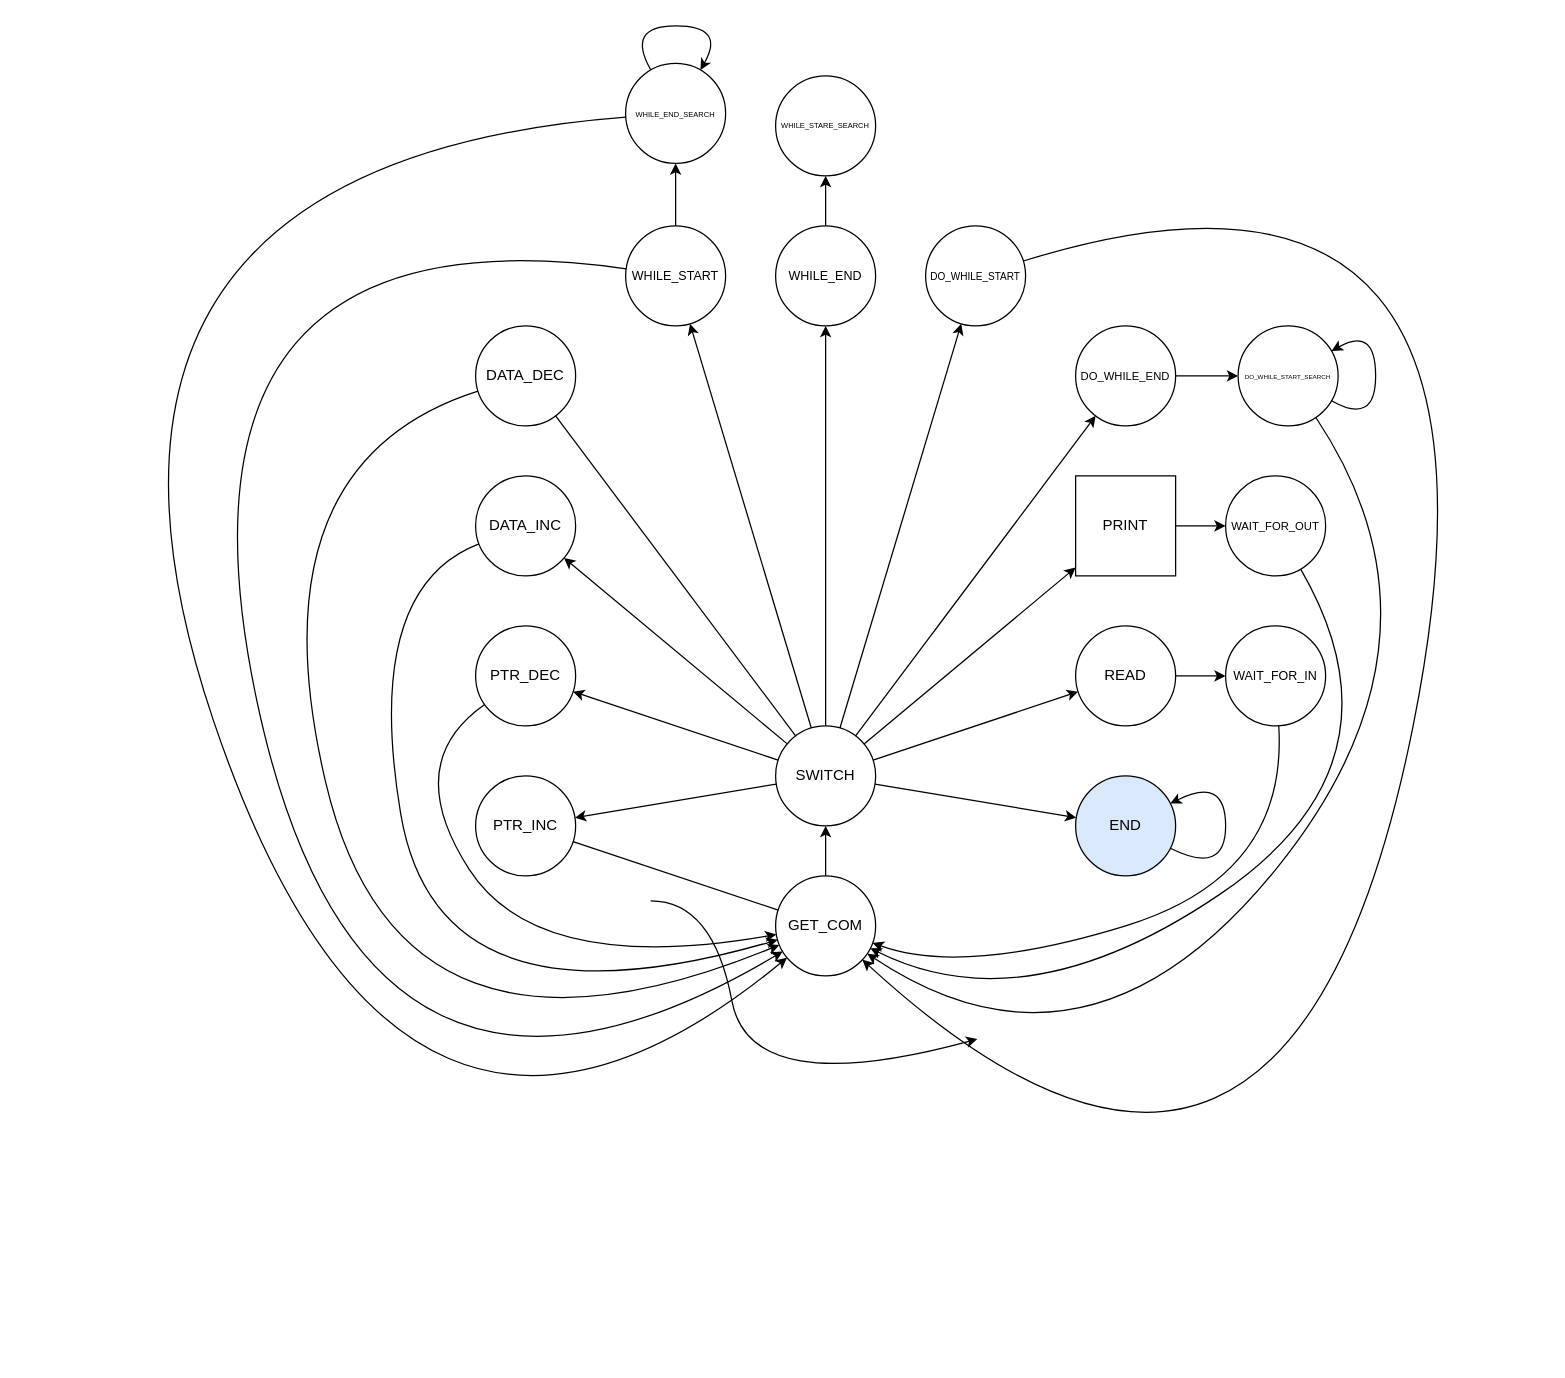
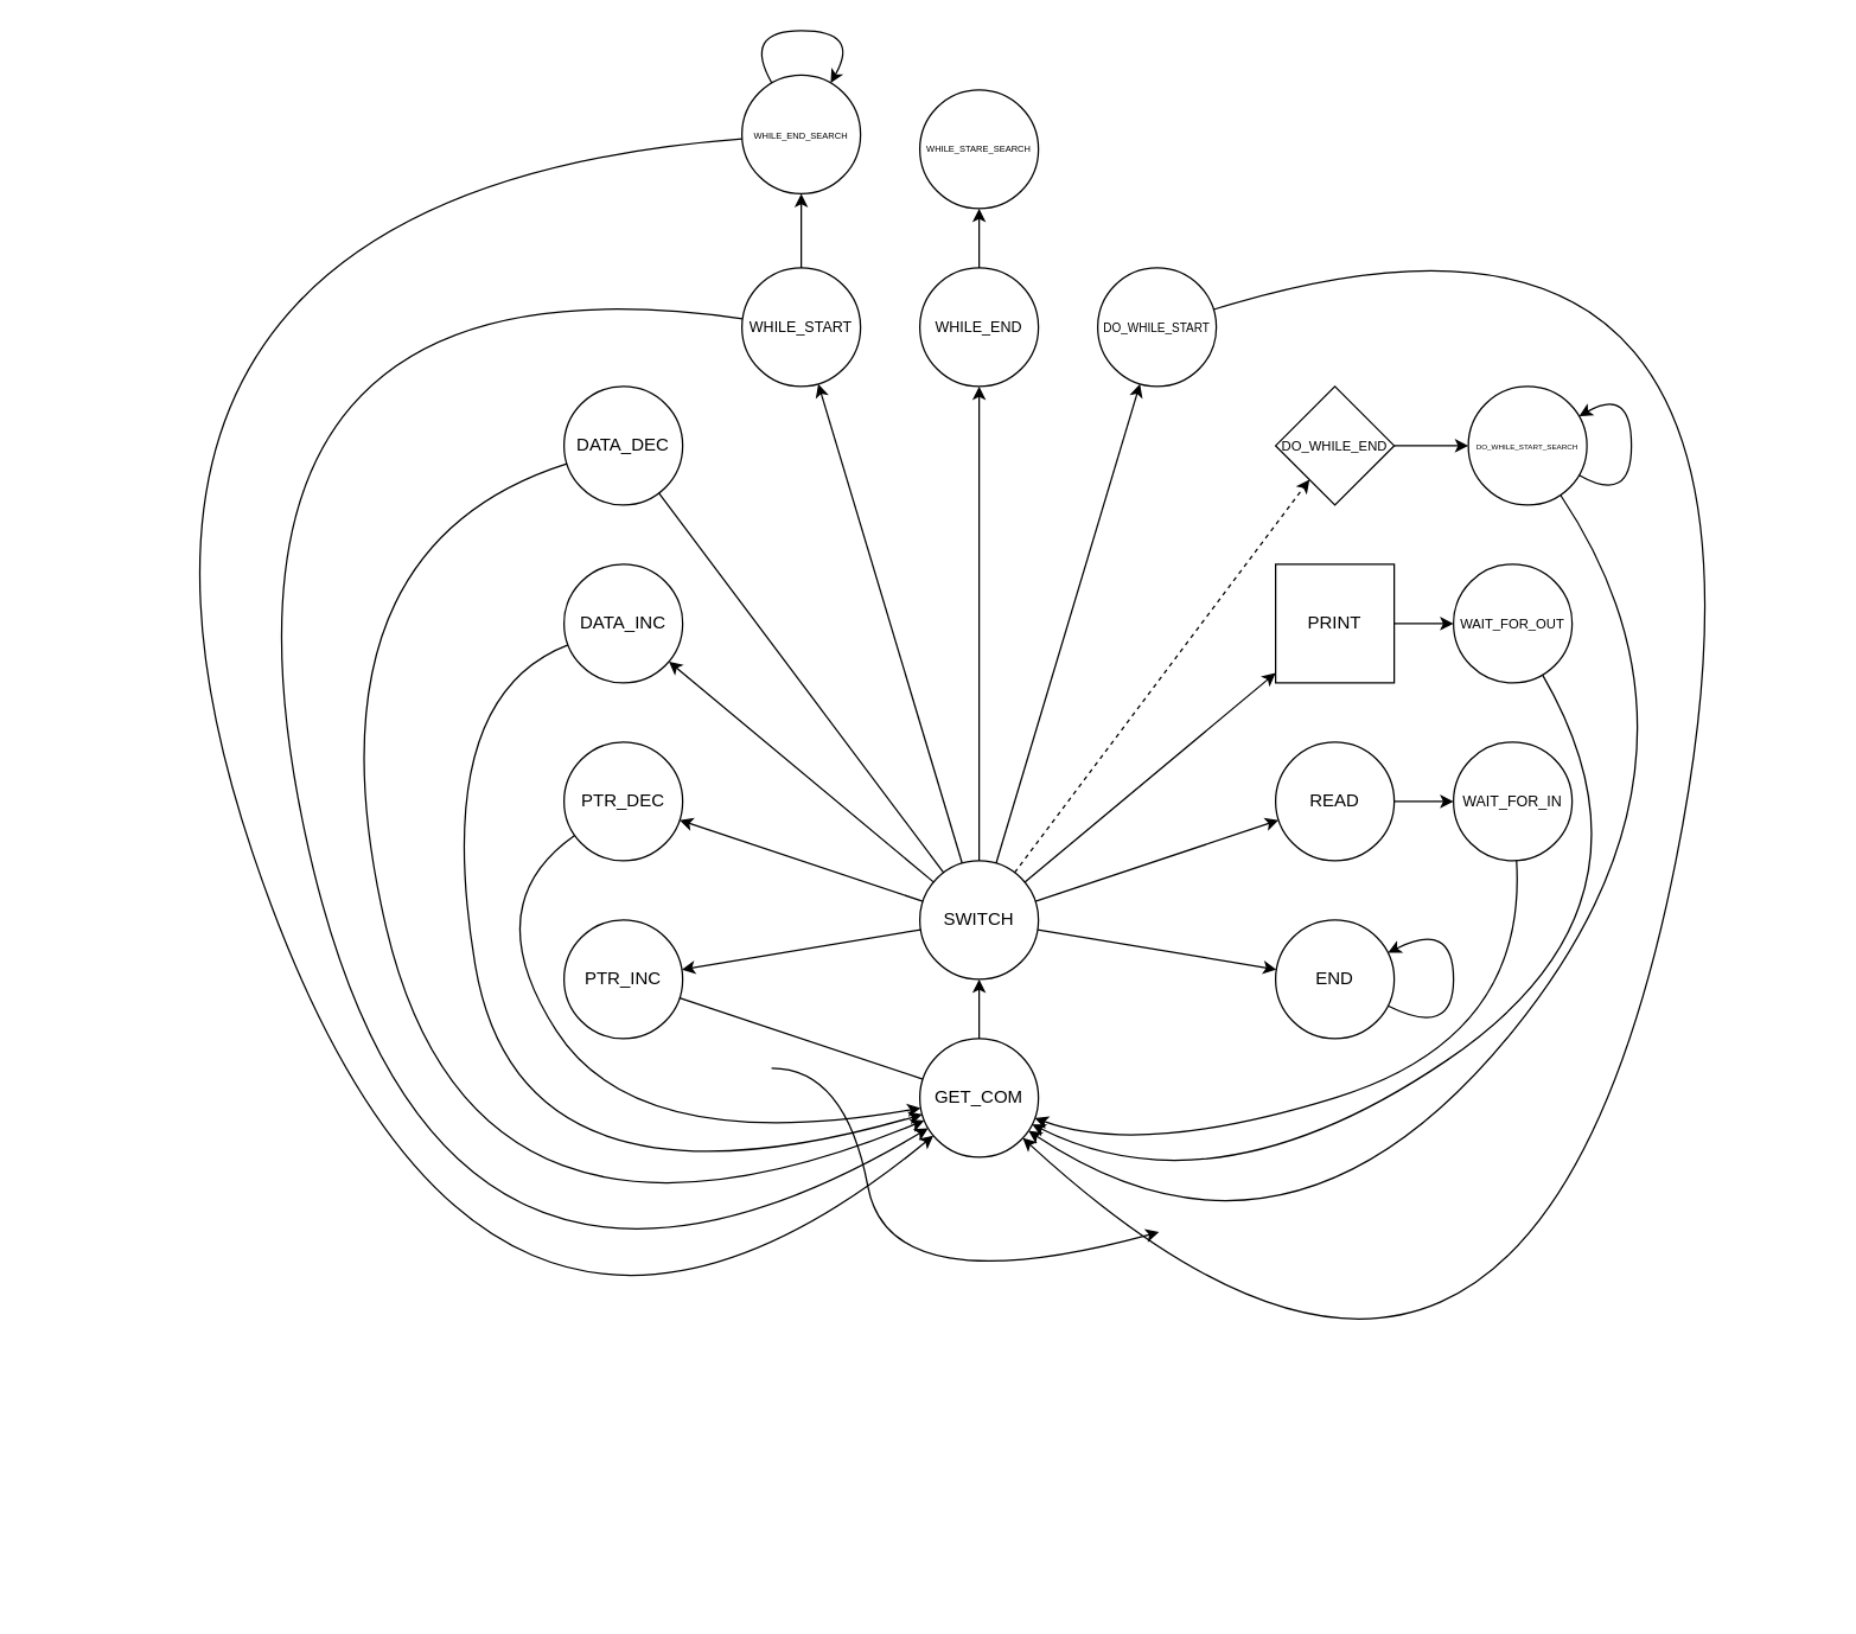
- <mxCell id="16" value="&lt;font style=&quot;font-size: 9px;&quot;&gt;DO_WHILE_END&lt;/font&gt;" style="ellipse;whiteSpace=wrap;html=1;aspect=fixed;fontSize=12;" vertex="1" parent="1"><mxGeometry x="860" y="260" width="80" height="80" as="geometry" /></mxCell>
+ <mxCell id="16" value="&lt;font style=&quot;font-size: 9px;&quot;&gt;DO_WHILE_END&lt;/font&gt;" style="rhombus;whiteSpace=wrap;html=1;aspect=fixed;fontSize=12;" vertex="1" parent="1"><mxGeometry x="860" y="260" width="80" height="80" as="geometry" /></mxCell>
- <mxCell id="29" value="" style="endArrow=classic;html=1;rounded=0;strokeWidth=1;fontSize=12;" edge="1" parent="1" source="5" target="16"><mxGeometry width="50" height="50" relative="1" as="geometry"><mxPoint x="770" y="480" as="sourcePoint" /><mxPoint x="820" y="430" as="targetPoint" /></mxGeometry></mxCell>
+ <mxCell id="29" value="" style="endArrow=classic;html=1;rounded=0;strokeWidth=1;fontSize=12;dashed=1;" edge="1" parent="1" source="5" target="16"><mxGeometry width="50" height="50" relative="1" as="geometry"><mxPoint x="770" y="480" as="sourcePoint" /><mxPoint x="820" y="430" as="targetPoint" /></mxGeometry></mxCell>
- <mxCell id="9" value="END" style="ellipse;whiteSpace=wrap;html=1;aspect=fixed;fontSize=12;fillColor=#dae8fc;" vertex="1" parent="1"><mxGeometry x="860" y="620" width="80" height="80" as="geometry" /></mxCell>
+ <mxCell id="9" value="END" style="ellipse;whiteSpace=wrap;html=1;aspect=fixed;fontSize=12;" vertex="1" parent="1"><mxGeometry x="860" y="620" width="80" height="80" as="geometry" /></mxCell>
